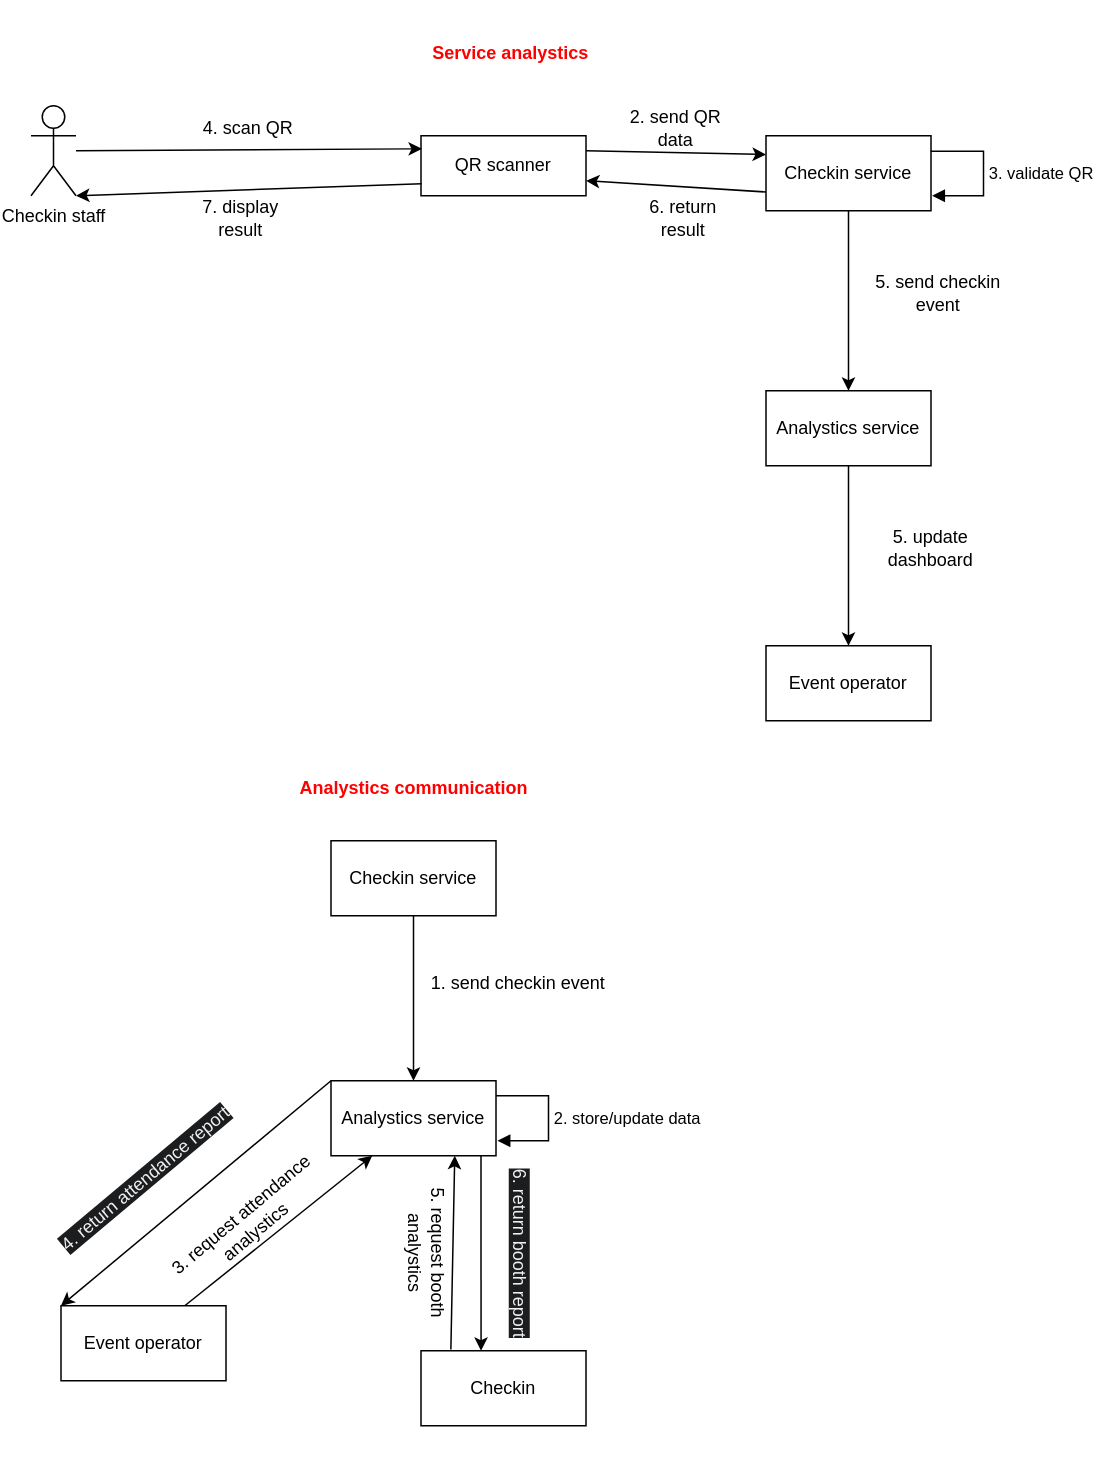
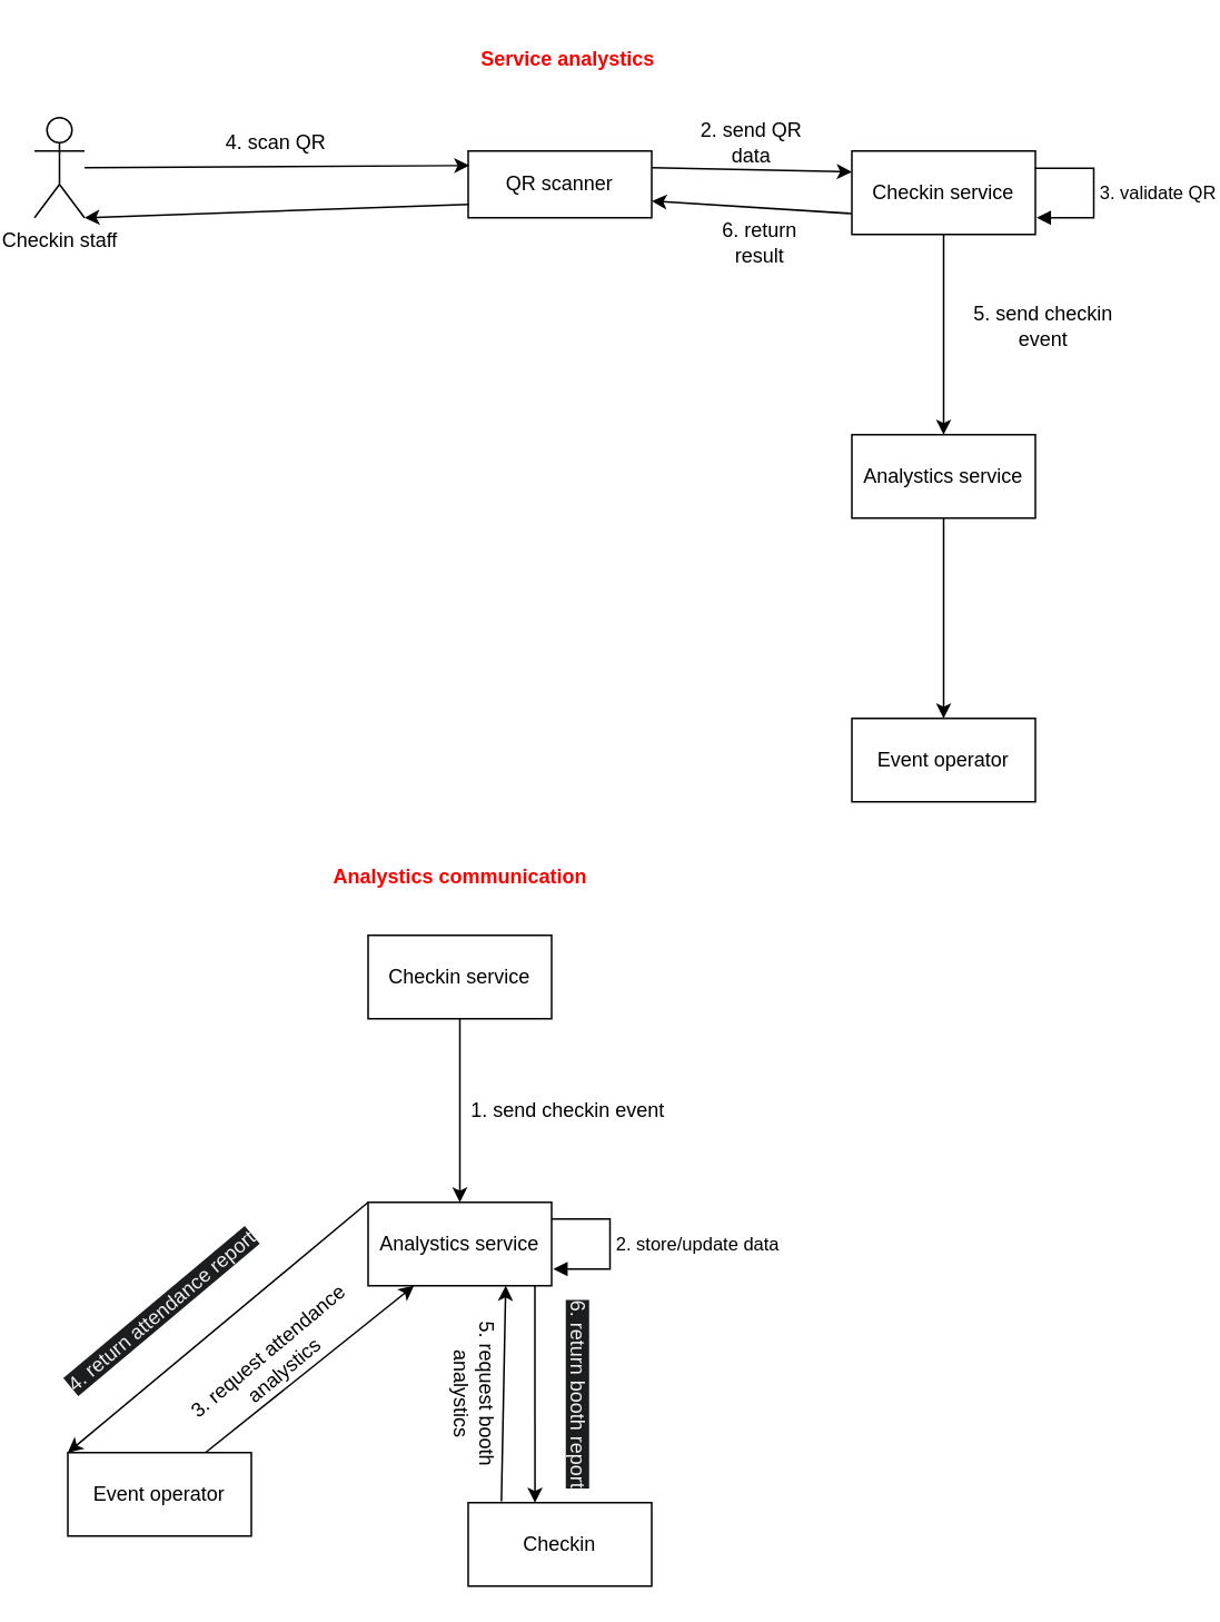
- <mxCell id="8" value="7. display result" style="text;strokeColor=none;align=center;fillColor=none;html=1;verticalAlign=middle;whiteSpace=wrap;rounded=0;" parent="1" vertex="1"><mxGeometry x="120" y="130" width="80" height="30" as="geometry" /></mxCell>
- <mxCell id="19" value="5. update dashboard" style="text;strokeColor=none;align=center;fillColor=none;html=1;verticalAlign=middle;whiteSpace=wrap;rounded=0;" parent="1" vertex="1"><mxGeometry x="570" y="350" width="100" height="30" as="geometry" /></mxCell>
- <mxCell id="23" value="1. send checkin event" style="text;strokeColor=none;align=center;fillColor=none;html=1;verticalAlign=middle;whiteSpace=wrap;rounded=0;" parent="1" vertex="1"><mxGeometry x="285" y="640" width="120" height="30" as="geometry" /></mxCell>
+ <mxCell id="23" value="1. send checkin event" style="text;strokeColor=none;align=center;fillColor=none;html=1;verticalAlign=middle;whiteSpace=wrap;rounded=0;" parent="1" vertex="1"><mxGeometry x="280" y="650" width="120" height="30" as="geometry" /></mxCell>
